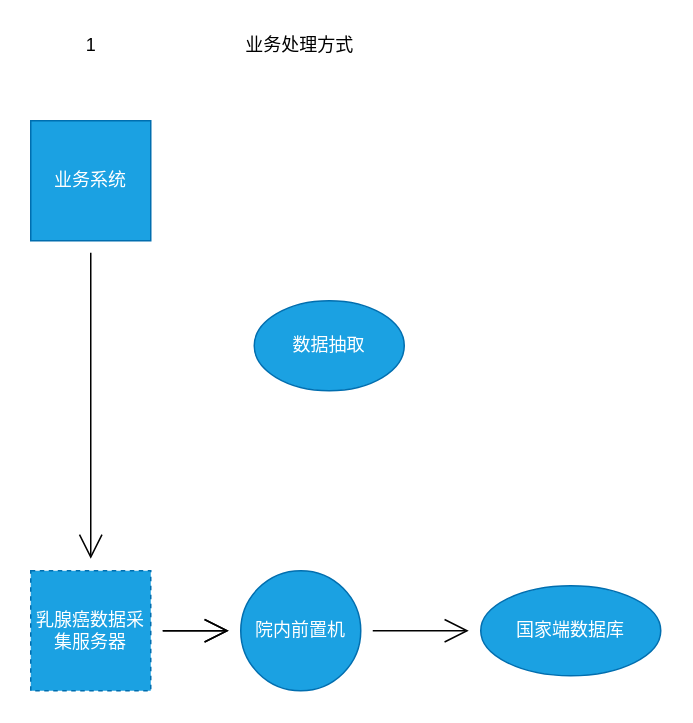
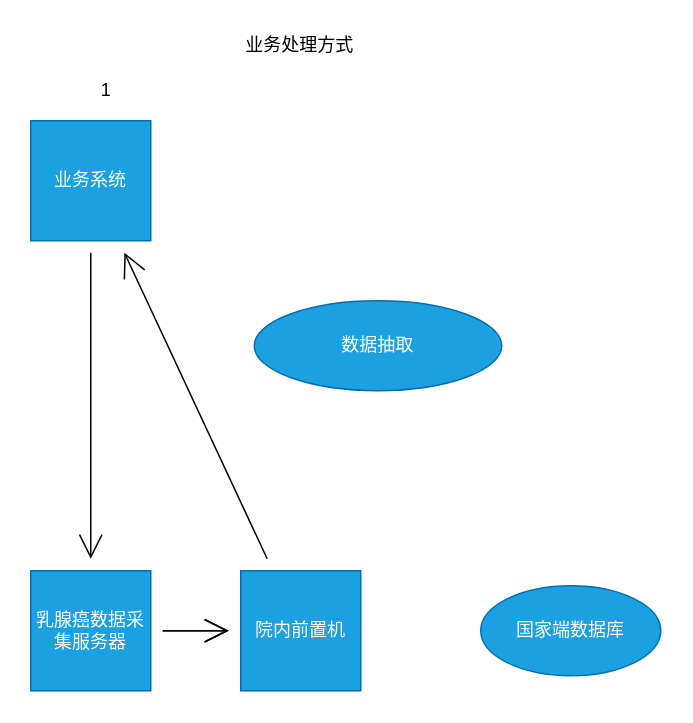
- <mxCell id="11" value="1" style="text;html=1;resizable=0;autosize=1;align=center;verticalAlign=middle;points=[];fillColor=none;strokeColor=none;rounded=0;hachureGap=4;pointerEvents=0;" vertex="1" parent="1"><mxGeometry x="50" y="20" width="20" height="20" as="geometry" /></mxCell>
+ <mxCell id="11" value="1" style="text;html=1;resizable=0;autosize=1;align=center;verticalAlign=middle;points=[];fillColor=none;strokeColor=none;rounded=0;hachureGap=4;pointerEvents=0;" vertex="1" parent="1"><mxGeometry x="60" y="50" width="20" height="20" as="geometry" /></mxCell>
- <mxCell id="8" value="数据抽取" style="ellipse;whiteSpace=wrap;html=1;fontColor=#ffffff;strokeColor=#006EAF;fillColor=#1ba1e2;hachureGap=4;" vertex="1" parent="1"><mxGeometry x="169" y="200" width="100" height="60" as="geometry" /></mxCell>
+ <mxCell id="8" value="数据抽取" style="ellipse;whiteSpace=wrap;html=1;fontColor=#ffffff;strokeColor=#006EAF;fillColor=#1ba1e2;hachureGap=4;" vertex="1" parent="1"><mxGeometry x="169" y="200" width="165" height="60" as="geometry" /></mxCell>
- <mxCell id="4" value="乳腺癌数据采集服务器" style="whiteSpace=wrap;html=1;aspect=fixed;hachureGap=4;pointerEvents=0;fillColor=#1ba1e2;strokeColor=#006EAF;fontColor=#ffffff;dashed=1;" vertex="1" parent="1"><mxGeometry x="20" y="380" width="80" height="80" as="geometry" /></mxCell>
+ <mxCell id="4" value="乳腺癌数据采集服务器" style="whiteSpace=wrap;html=1;aspect=fixed;hachureGap=4;pointerEvents=0;fillColor=#1ba1e2;strokeColor=#006EAF;fontColor=#ffffff;" vertex="1" parent="1"><mxGeometry x="20" y="380" width="80" height="80" as="geometry" /></mxCell>
- <mxCell id="6" value="院内前置机" style="ellipse;whiteSpace=wrap;html=1;aspect=fixed;hachureGap=4;pointerEvents=0;fillColor=#1ba1e2;strokeColor=#006EAF;fontColor=#ffffff;" vertex="1" parent="1"><mxGeometry x="160" y="380" width="80" height="80" as="geometry" /></mxCell>
+ <mxCell id="6" value="院内前置机" style="whiteSpace=wrap;html=1;aspect=fixed;hachureGap=4;pointerEvents=0;fillColor=#1ba1e2;strokeColor=#006EAF;fontColor=#ffffff;" vertex="1" parent="1"><mxGeometry x="160" y="380" width="80" height="80" as="geometry" /></mxCell>
- <mxCell id="5" value="" style="edgeStyle=none;curved=1;rounded=0;orthogonalLoop=1;jettySize=auto;html=1;endArrow=open;startSize=14;endSize=14;sourcePerimeterSpacing=8;targetPerimeterSpacing=8;" edge="1" parent="1" source="6" target="7"><mxGeometry relative="1" as="geometry" /></mxCell>
+ <mxCell id="5" value="" style="edgeStyle=none;curved=1;rounded=0;orthogonalLoop=1;jettySize=auto;html=1;endArrow=open;startSize=14;endSize=14;sourcePerimeterSpacing=8;targetPerimeterSpacing=8;" edge="1" parent="1" source="6" target="10"><mxGeometry relative="1" as="geometry" /></mxCell>
